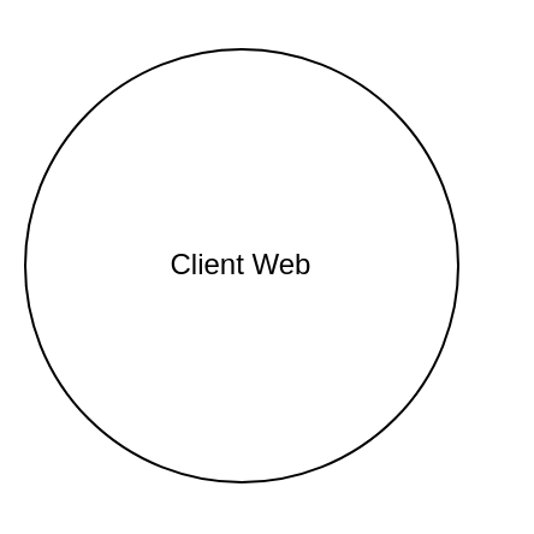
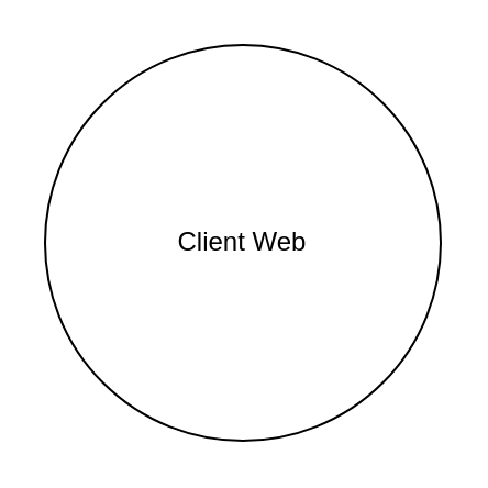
- <mxCell id="2" value="Client Web" style="ellipse;whiteSpace=wrap;html=1;aspect=fixed;" vertex="1" parent="1"><mxGeometry x="10" y="20" width="180" height="180" as="geometry" /></mxCell>
+ <mxCell id="2" value="Client Web" style="ellipse;whiteSpace=wrap;html=1;aspect=fixed;" vertex="1" parent="1"><mxGeometry x="20" y="20" width="180" height="180" as="geometry" /></mxCell>
